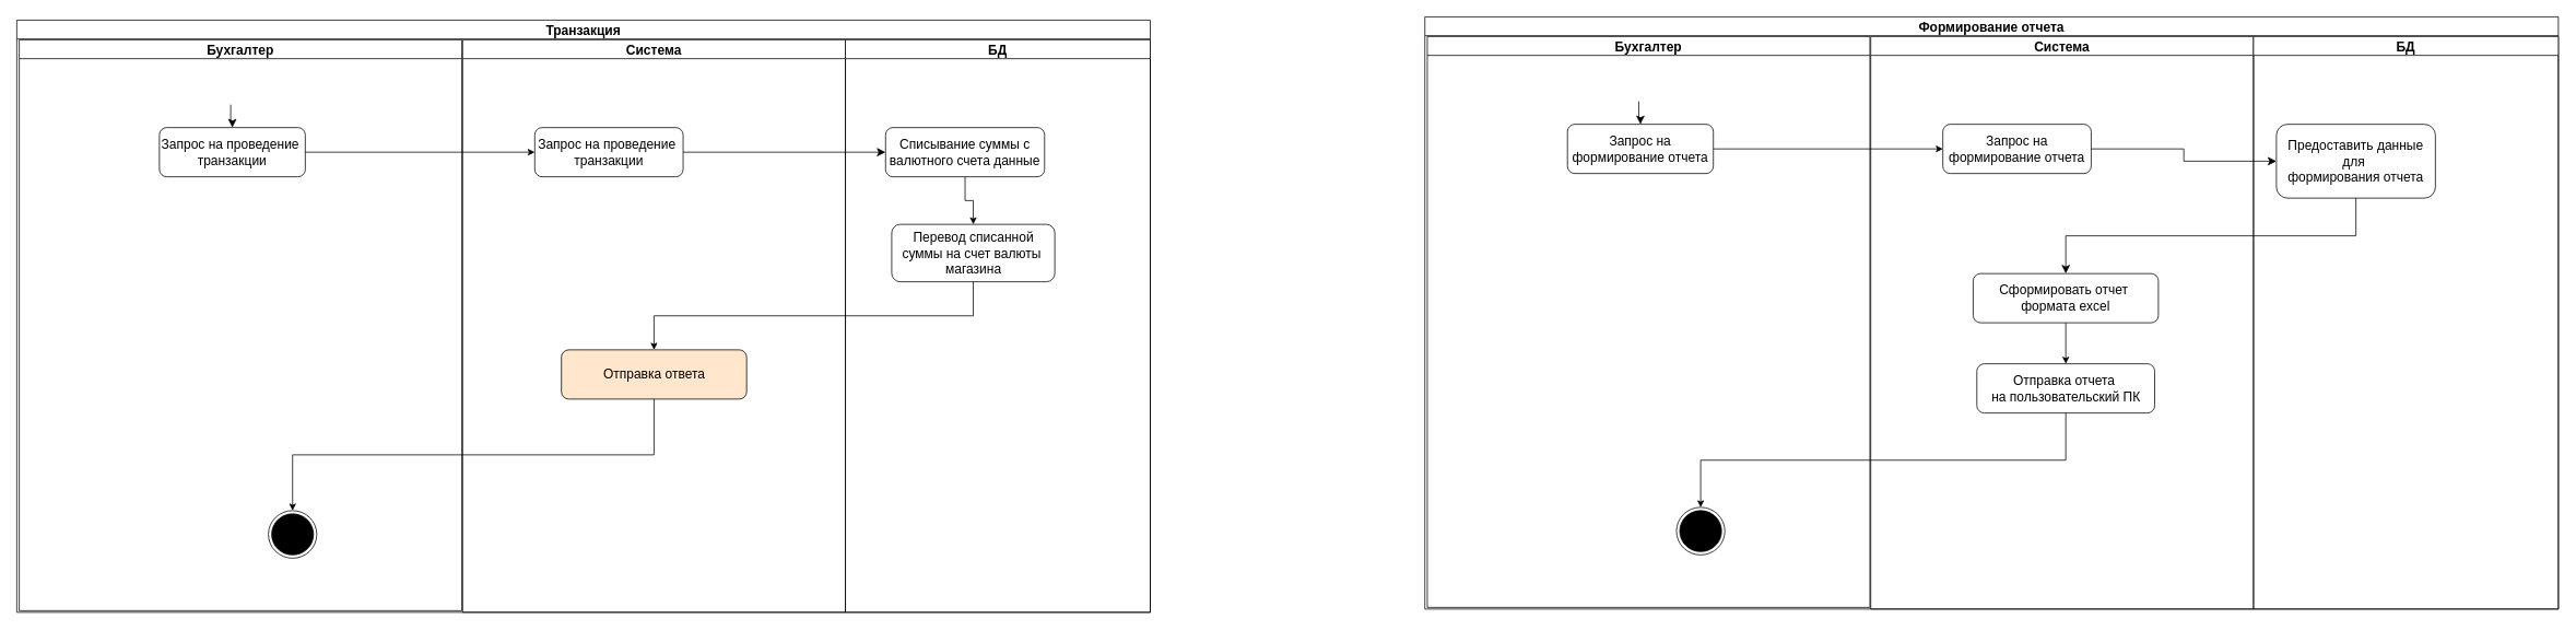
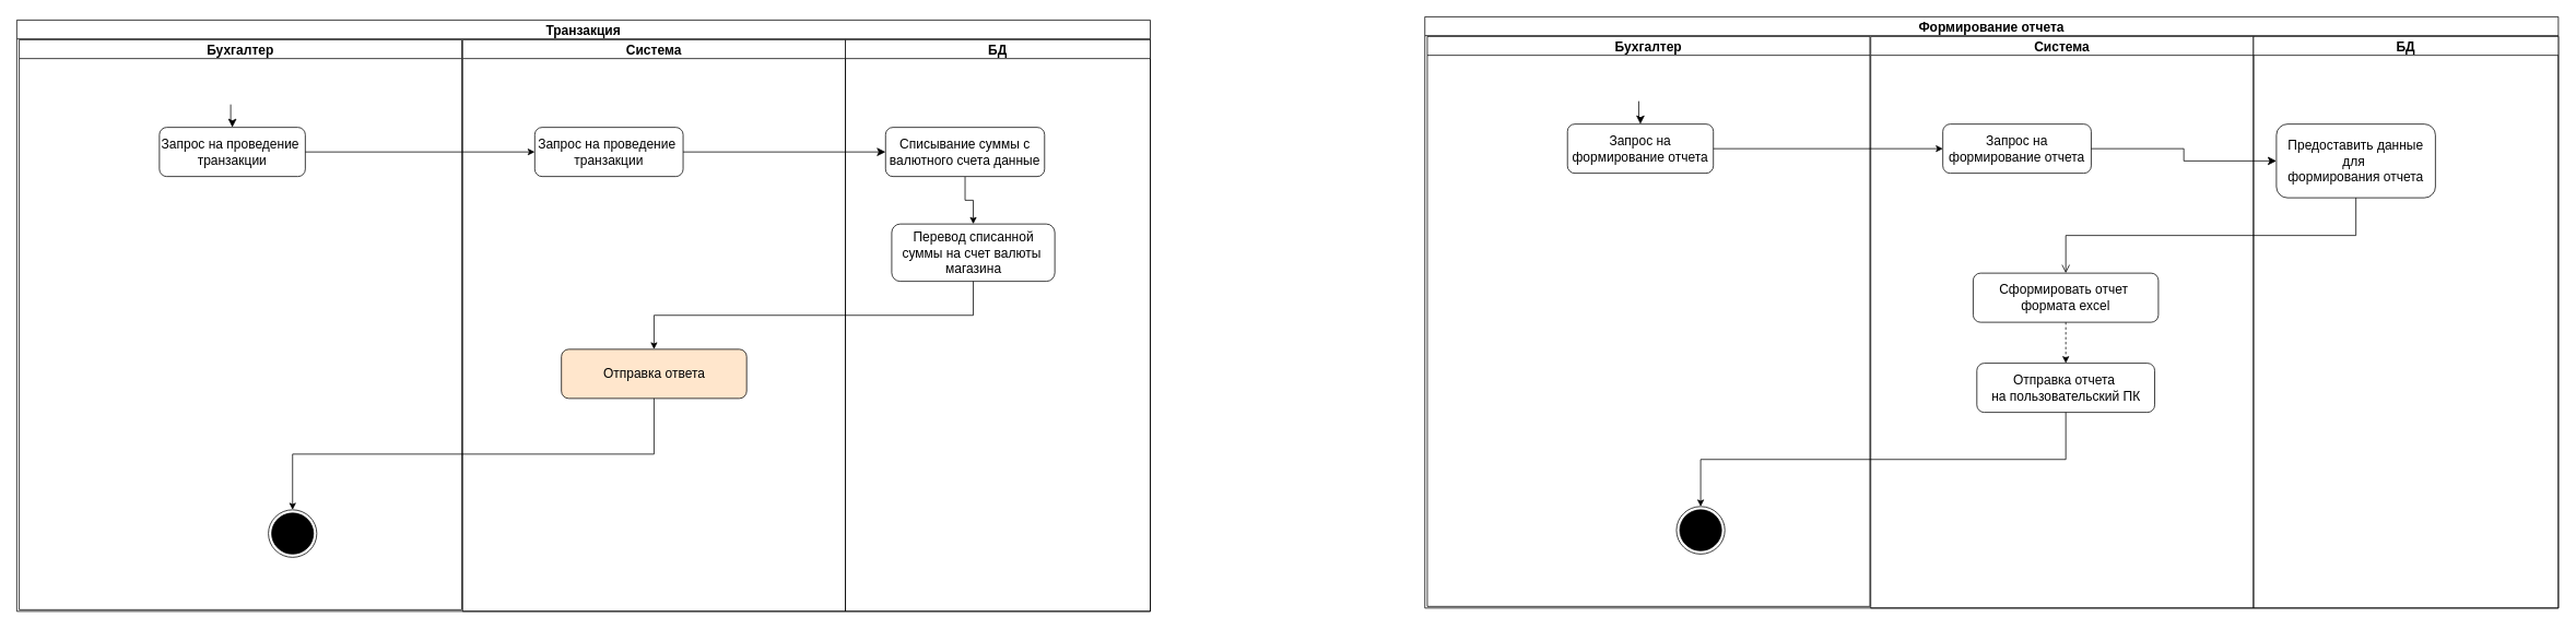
- <mxCell id="17" style="edgeStyle=orthogonalEdgeStyle;rounded=0;orthogonalLoop=1;jettySize=auto;html=1;exitX=0.5;exitY=1;exitDx=0;exitDy=0;entryX=0.5;entryY=0;entryDx=0;entryDy=0;fontSize=16;endArrow=classic;endFill=1;startSize=8;endSize=8;" edge="1" parent="2" source="14" target="11"><mxGeometry relative="1" as="geometry" /></mxCell>
+ <mxCell id="17" style="edgeStyle=orthogonalEdgeStyle;rounded=0;orthogonalLoop=1;jettySize=auto;html=1;exitX=0.5;exitY=1;exitDx=0;exitDy=0;entryX=0.5;entryY=0;entryDx=0;entryDy=0;fontSize=16;endArrow=open;endFill=1;startSize=8;endSize=8;" edge="1" parent="2" source="14" target="11"><mxGeometry relative="1" as="geometry" /></mxCell>
- <mxCell id="10" style="edgeStyle=orthogonalEdgeStyle;rounded=0;orthogonalLoop=1;jettySize=auto;html=1;exitX=0.5;exitY=1;exitDx=0;exitDy=0;entryX=0.5;entryY=0;entryDx=0;entryDy=0;" edge="1" parent="8" source="11" target="12"><mxGeometry relative="1" as="geometry" /></mxCell>
+ <mxCell id="10" style="edgeStyle=orthogonalEdgeStyle;rounded=0;orthogonalLoop=1;jettySize=auto;html=1;exitX=0.5;exitY=1;exitDx=0;exitDy=0;entryX=0.5;entryY=0;entryDx=0;entryDy=0;dashed=1;" edge="1" parent="8" source="11" target="12"><mxGeometry relative="1" as="geometry" /></mxCell>
